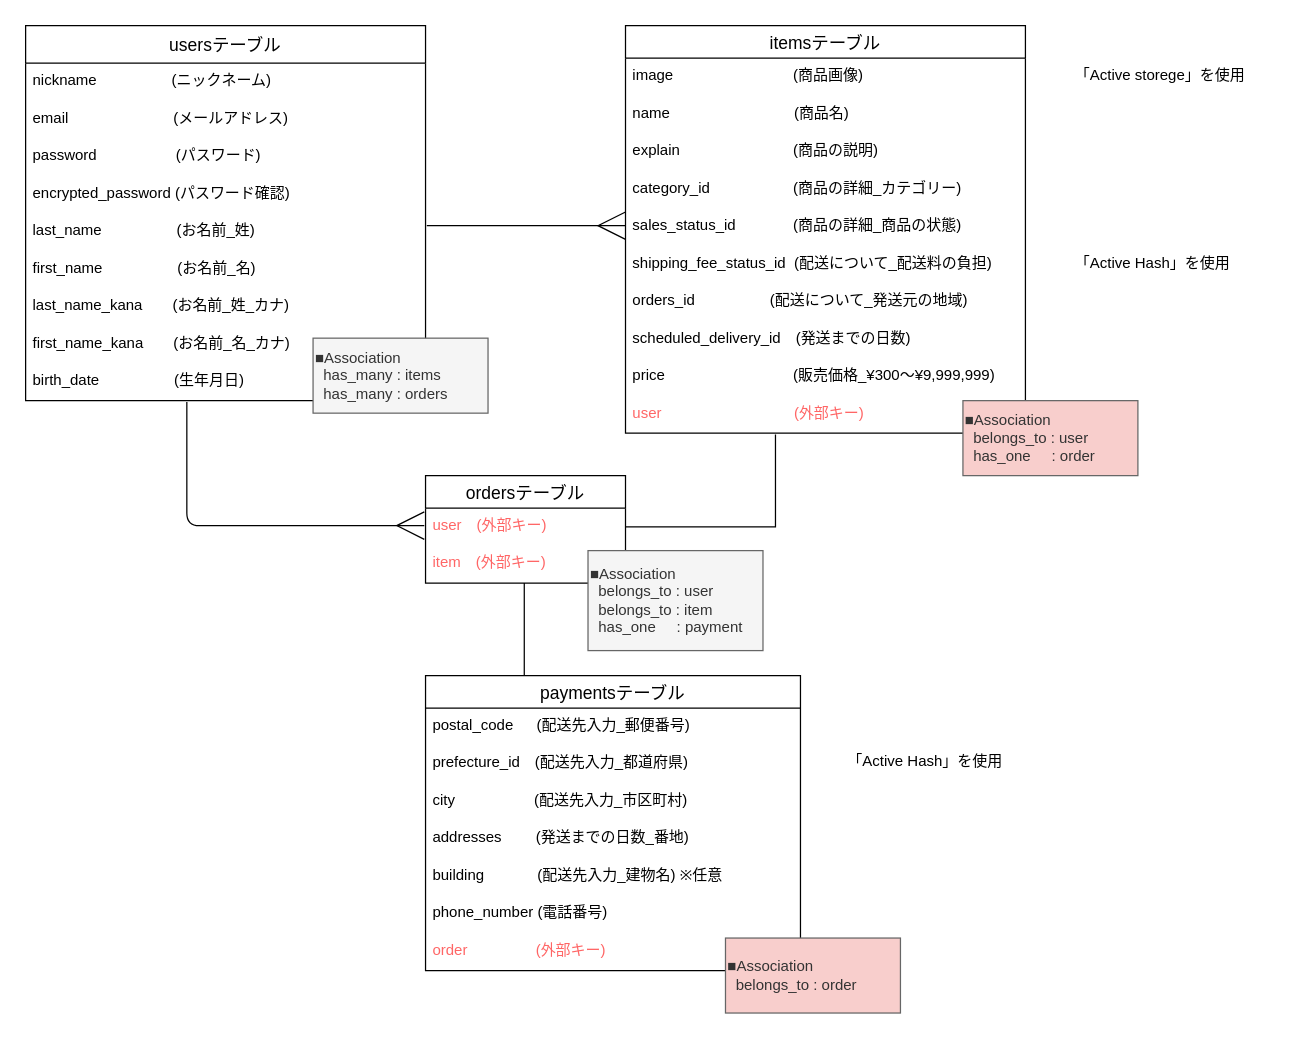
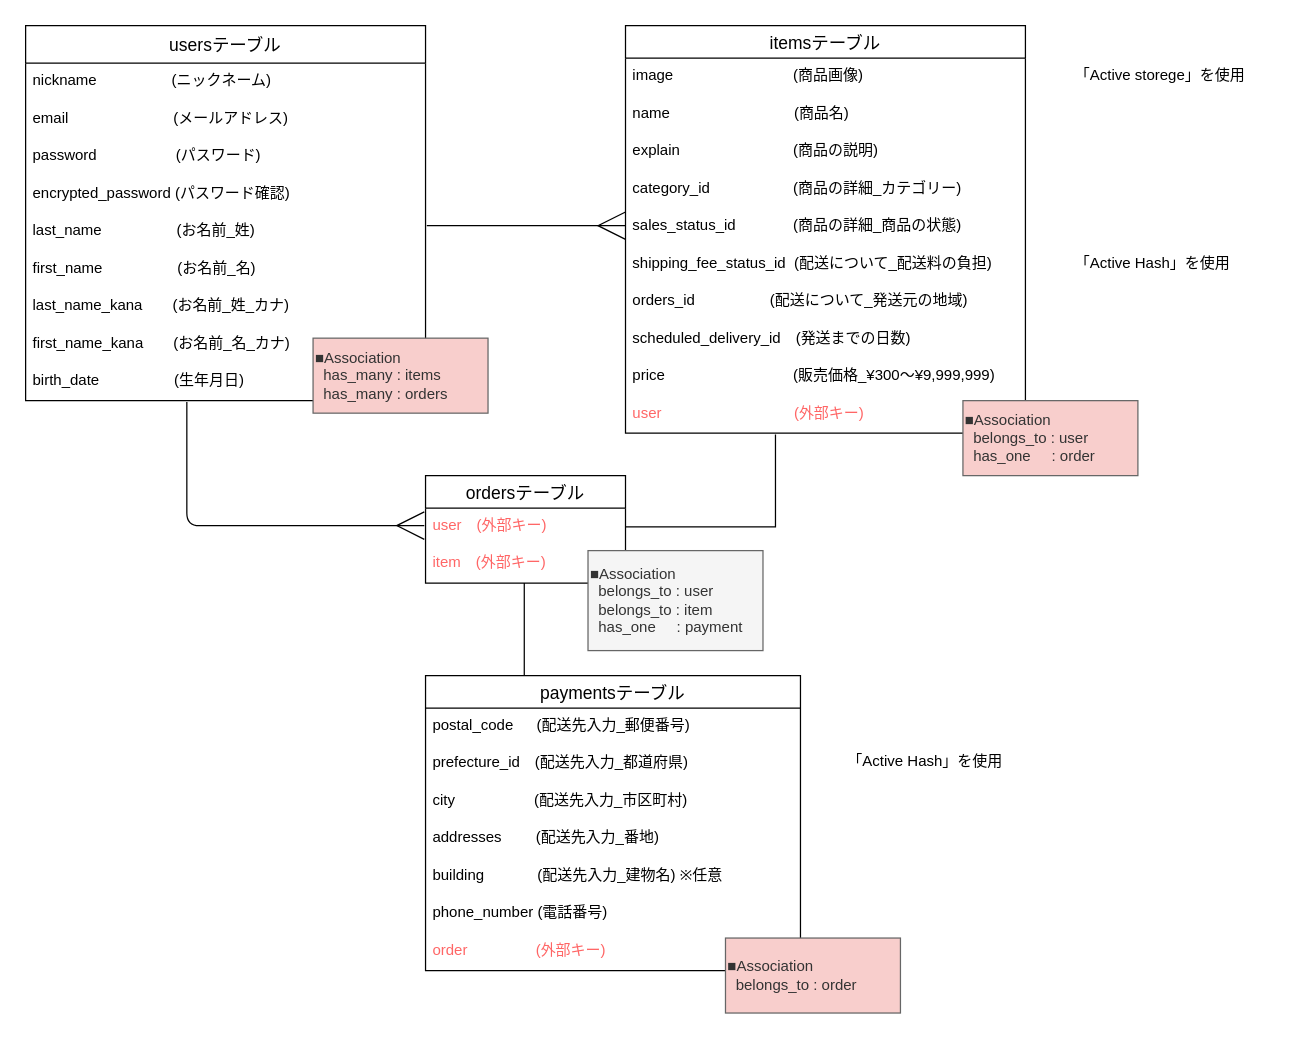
- <mxCell id="44" value="■Association&lt;br&gt;&amp;nbsp; has_many : items&lt;br&gt;&amp;nbsp; has_many : orders" style="whiteSpace=wrap;html=1;align=left;fillColor=#f5f5f5;strokeColor=#666666;fontColor=#333333;" parent="1" vertex="1"><mxGeometry x="250" y="270" width="140" height="60" as="geometry" /></mxCell>
+ <mxCell id="44" value="■Association&lt;br&gt;&amp;nbsp; has_many : items&lt;br&gt;&amp;nbsp; has_many : orders" style="whiteSpace=wrap;html=1;align=left;fillColor=#f8cecc;strokeColor=#666666;fontColor=#333333;" parent="1" vertex="1"><mxGeometry x="250" y="270" width="140" height="60" as="geometry" /></mxCell>
- <mxCell id="30" value="addresses　　 (発送までの日数_番地)" style="text;strokeColor=none;fillColor=none;spacingLeft=4;spacingRight=4;overflow=hidden;rotatable=0;points=[[0,0.5],[1,0.5]];portConstraint=eastwest;fontSize=12;" parent="26" vertex="1"><mxGeometry y="116" width="300" height="30" as="geometry" /></mxCell>
+ <mxCell id="30" value="addresses　　 (配送先入力_番地)" style="text;strokeColor=none;fillColor=none;spacingLeft=4;spacingRight=4;overflow=hidden;rotatable=0;points=[[0,0.5],[1,0.5]];portConstraint=eastwest;fontSize=12;" parent="26" vertex="1"><mxGeometry y="116" width="300" height="30" as="geometry" /></mxCell>
